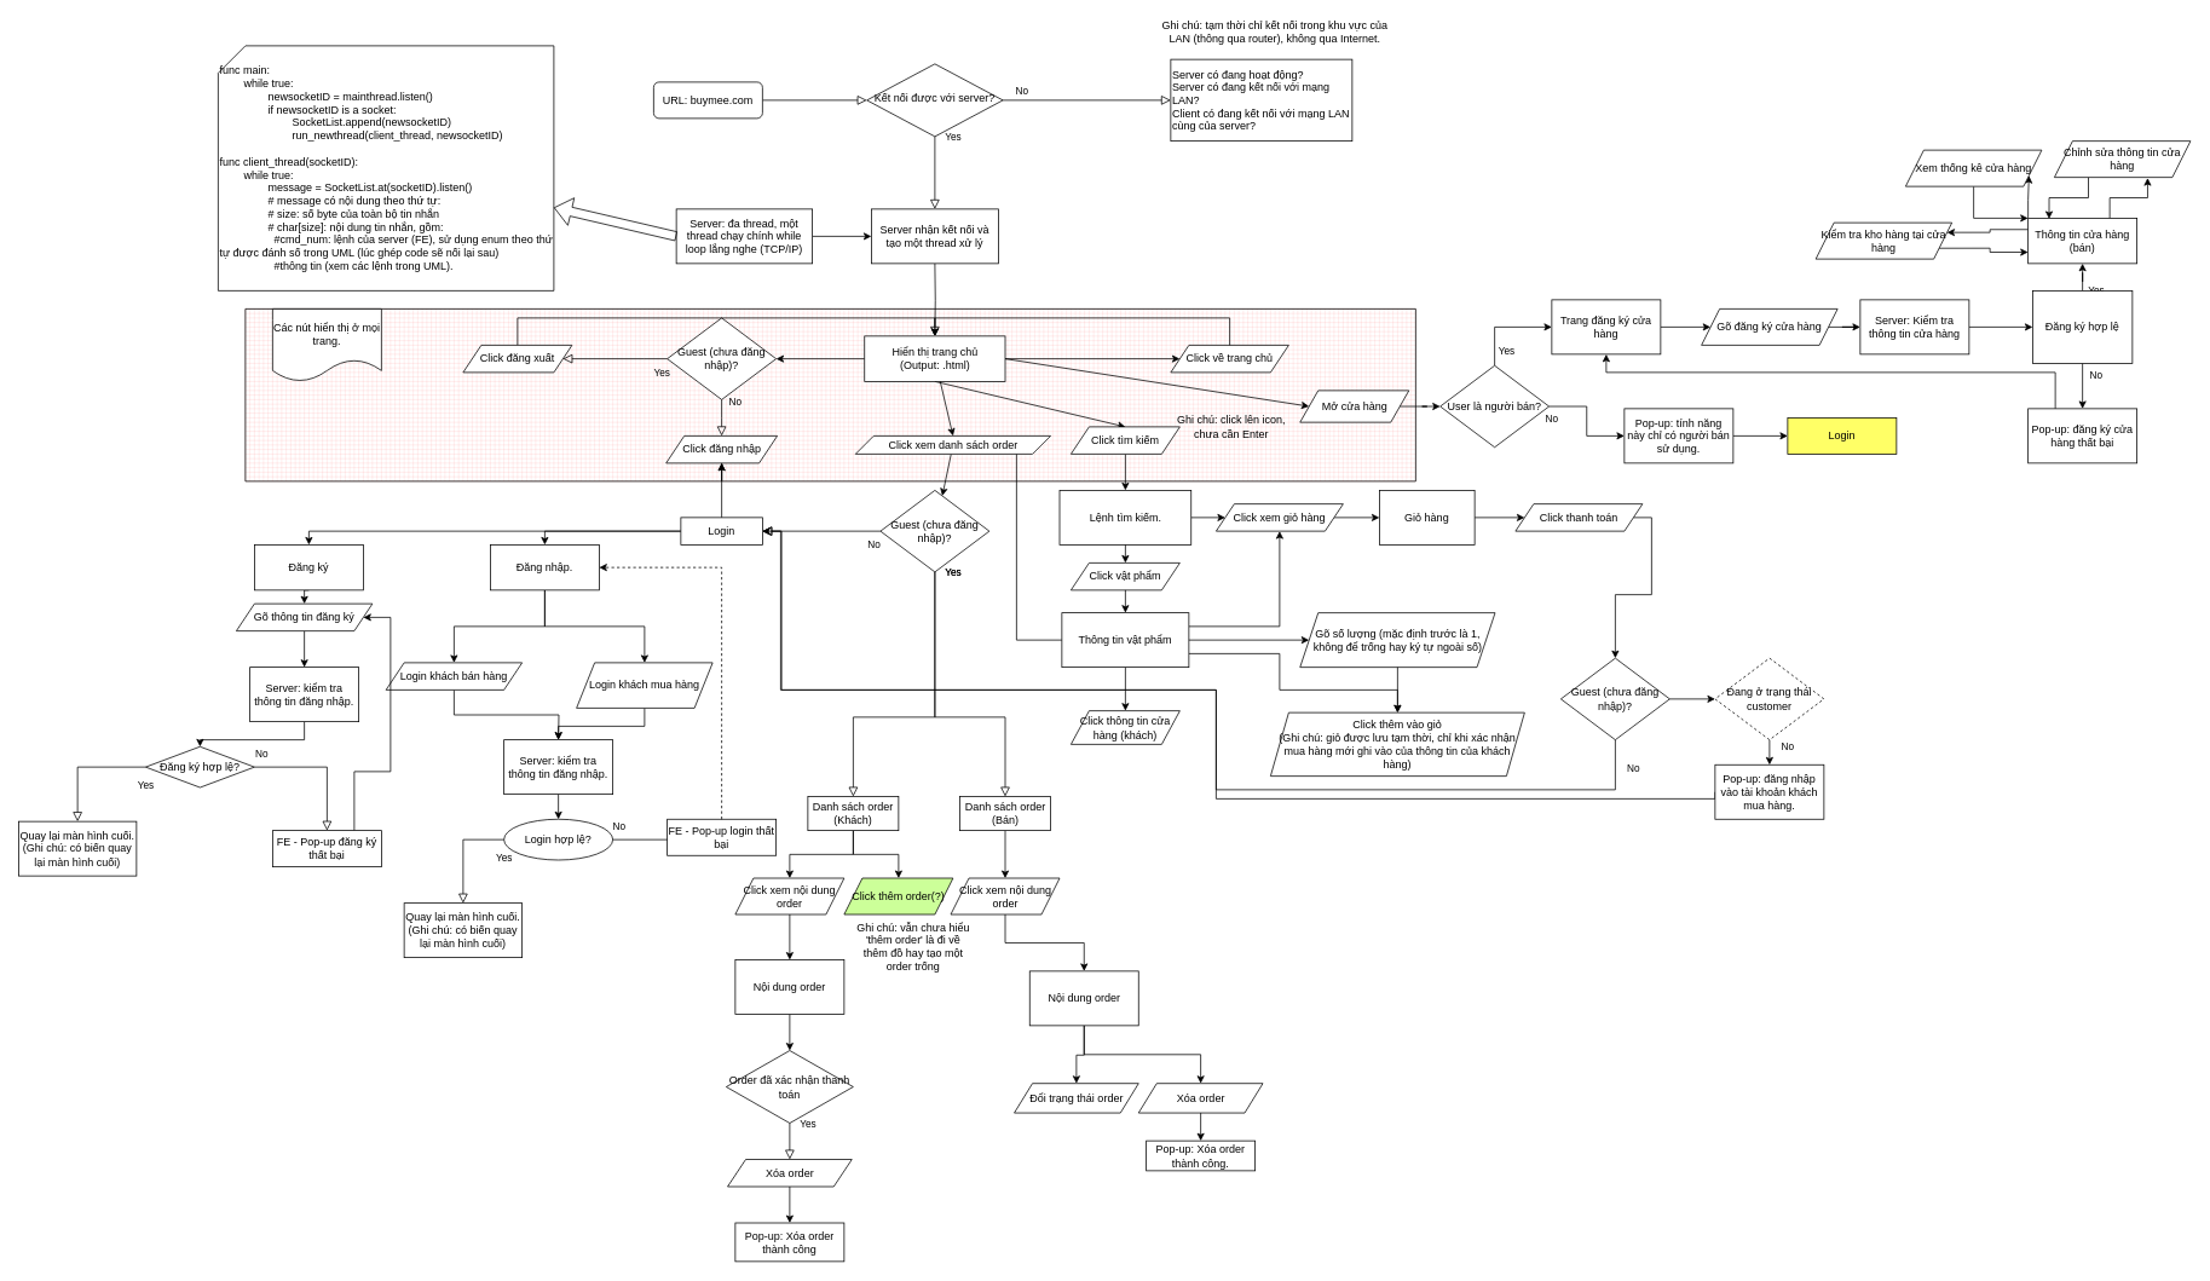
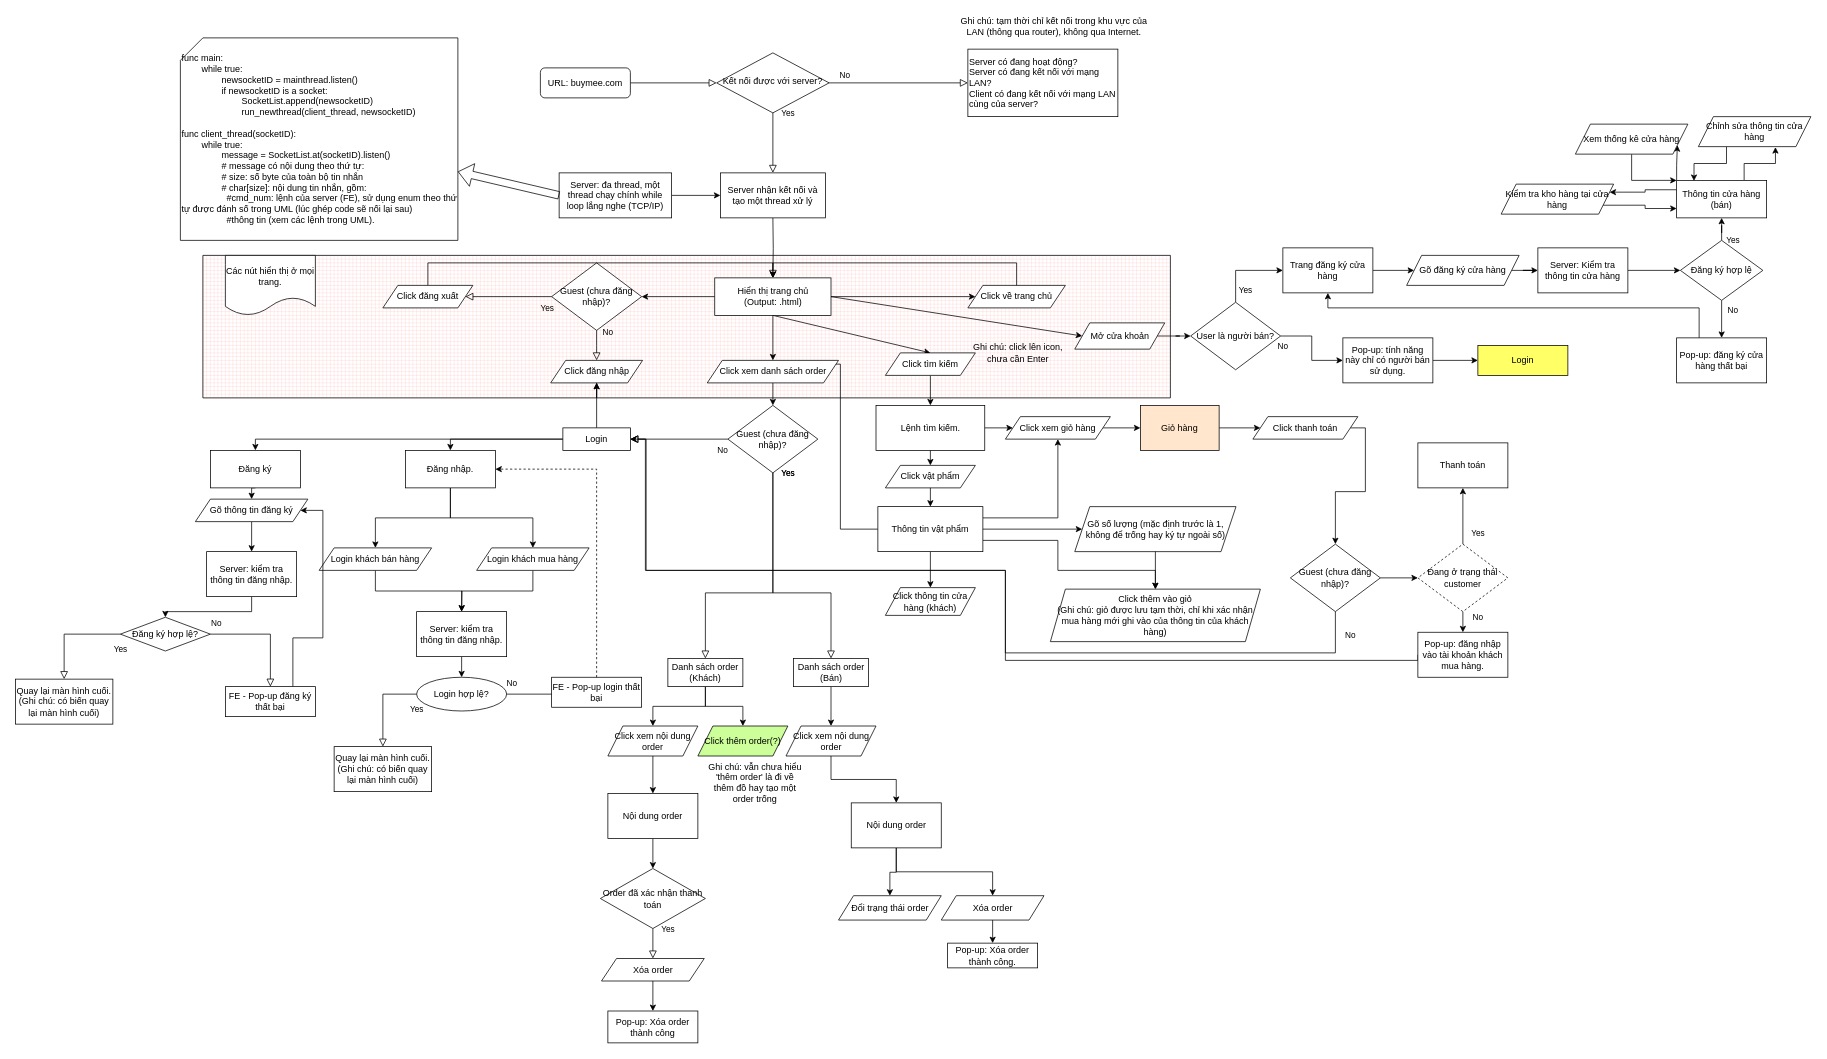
- <mxCell id="142" value="Đăng ký hợp lệ" style="whiteSpace=wrap;html=1;rounded=0;" vertex="1" parent="1"><mxGeometry x="2240" y="320" width="110" height="80" as="geometry" /></mxCell>
+ <mxCell id="142" value="Đăng ký hợp lệ" style="rhombus;whiteSpace=wrap;html=1;" vertex="1" parent="1"><mxGeometry x="2240" y="320" width="110" height="80" as="geometry" /></mxCell>
- <mxCell id="129" value="Mở cửa hàng" style="shape=parallelogram;perimeter=parallelogramPerimeter;whiteSpace=wrap;html=1;fixedSize=1;" vertex="1" parent="1"><mxGeometry x="1432.5" y="430" width="120" height="35" as="geometry" /></mxCell>
+ <mxCell id="129" value="Mở cửa khoản" style="shape=parallelogram;perimeter=parallelogramPerimeter;whiteSpace=wrap;html=1;fixedSize=1;" vertex="1" parent="1"><mxGeometry x="1432.5" y="430" width="120" height="35" as="geometry" /></mxCell>
- <mxCell id="78" value="Click xem danh sách order" style="shape=parallelogram;perimeter=parallelogramPerimeter;whiteSpace=wrap;html=1;fixedSize=1;" parent="1" vertex="1"><mxGeometry x="942.5" y="480" width="215" height="20" as="geometry" /></mxCell>
+ <mxCell id="78" value="Click xem danh sách order" style="shape=parallelogram;perimeter=parallelogramPerimeter;whiteSpace=wrap;html=1;fixedSize=1;" parent="1" vertex="1"><mxGeometry x="942.5" y="480" width="175" height="30" as="geometry" /></mxCell>
- <mxCell id="62" value="Giỏ hàng" style="rounded=0;whiteSpace=wrap;html=1;" parent="1" vertex="1"><mxGeometry x="1520" y="540" width="105" height="60" as="geometry" /></mxCell>
+ <mxCell id="62" value="Giỏ hàng" style="rounded=0;whiteSpace=wrap;html=1;fillColor=#ffe6cc;" parent="1" vertex="1"><mxGeometry x="1520" y="540" width="105" height="60" as="geometry" /></mxCell>
+ <mxCell id="99" value="Thanh toán" style="rounded=0;whiteSpace=wrap;html=1;" vertex="1" parent="1"><mxGeometry x="1890" y="590" width="120" height="60" as="geometry" /></mxCell>
+ <mxCell id="122" value="Yes" style="edgeStyle=orthogonalEdgeStyle;rounded=0;orthogonalLoop=1;jettySize=auto;html=1;exitX=0.5;exitY=0;exitDx=0;exitDy=0;" edge="1" parent="1" source="124" target="99"><mxGeometry x="-0.603" y="-20" relative="1" as="geometry"><mxPoint x="1950" y="650" as="targetPoint" /><mxPoint as="offset" /></mxGeometry></mxCell>
- <mxCell id="49" value="Login khách mua hàng" style="shape=parallelogram;perimeter=parallelogramPerimeter;whiteSpace=wrap;html=1;fixedSize=1;" parent="1" vertex="1"><mxGeometry x="635" y="730" width="150" height="50" as="geometry" /></mxCell>
+ <mxCell id="49" value="Login khách mua hàng" style="shape=parallelogram;perimeter=parallelogramPerimeter;whiteSpace=wrap;html=1;fixedSize=1;" parent="1" vertex="1"><mxGeometry x="635" y="730" width="150" height="30" as="geometry" /></mxCell>
